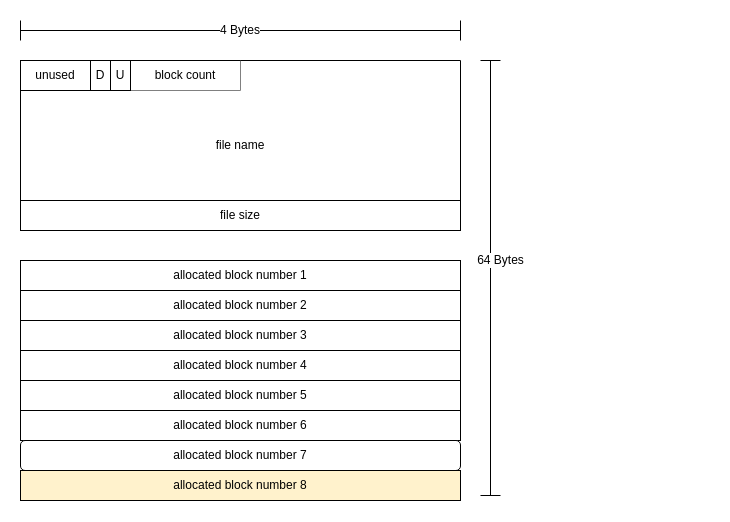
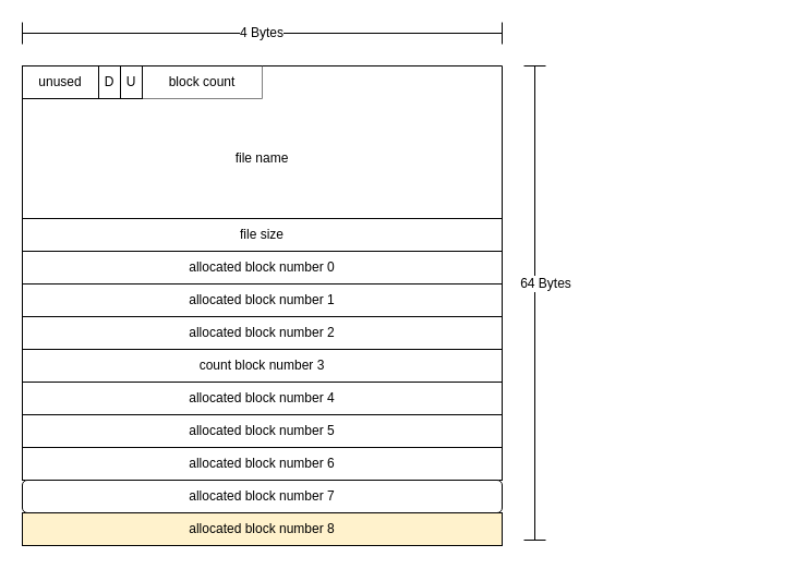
+ <mxCell id="8" value="allocated block number 0" style="rounded=0;whiteSpace=wrap;html=1;" parent="1" vertex="1"><mxGeometry x="20" y="230" width="440" height="30" as="geometry" /></mxCell>
- <mxCell id="18" value="allocated block number 3" style="rounded=0;whiteSpace=wrap;html=1;" parent="1" vertex="1"><mxGeometry x="20" y="320" width="440" height="30" as="geometry" /></mxCell>
+ <mxCell id="18" value="count block number 3" style="rounded=0;whiteSpace=wrap;html=1;" parent="1" vertex="1"><mxGeometry x="20" y="320" width="440" height="30" as="geometry" /></mxCell>
